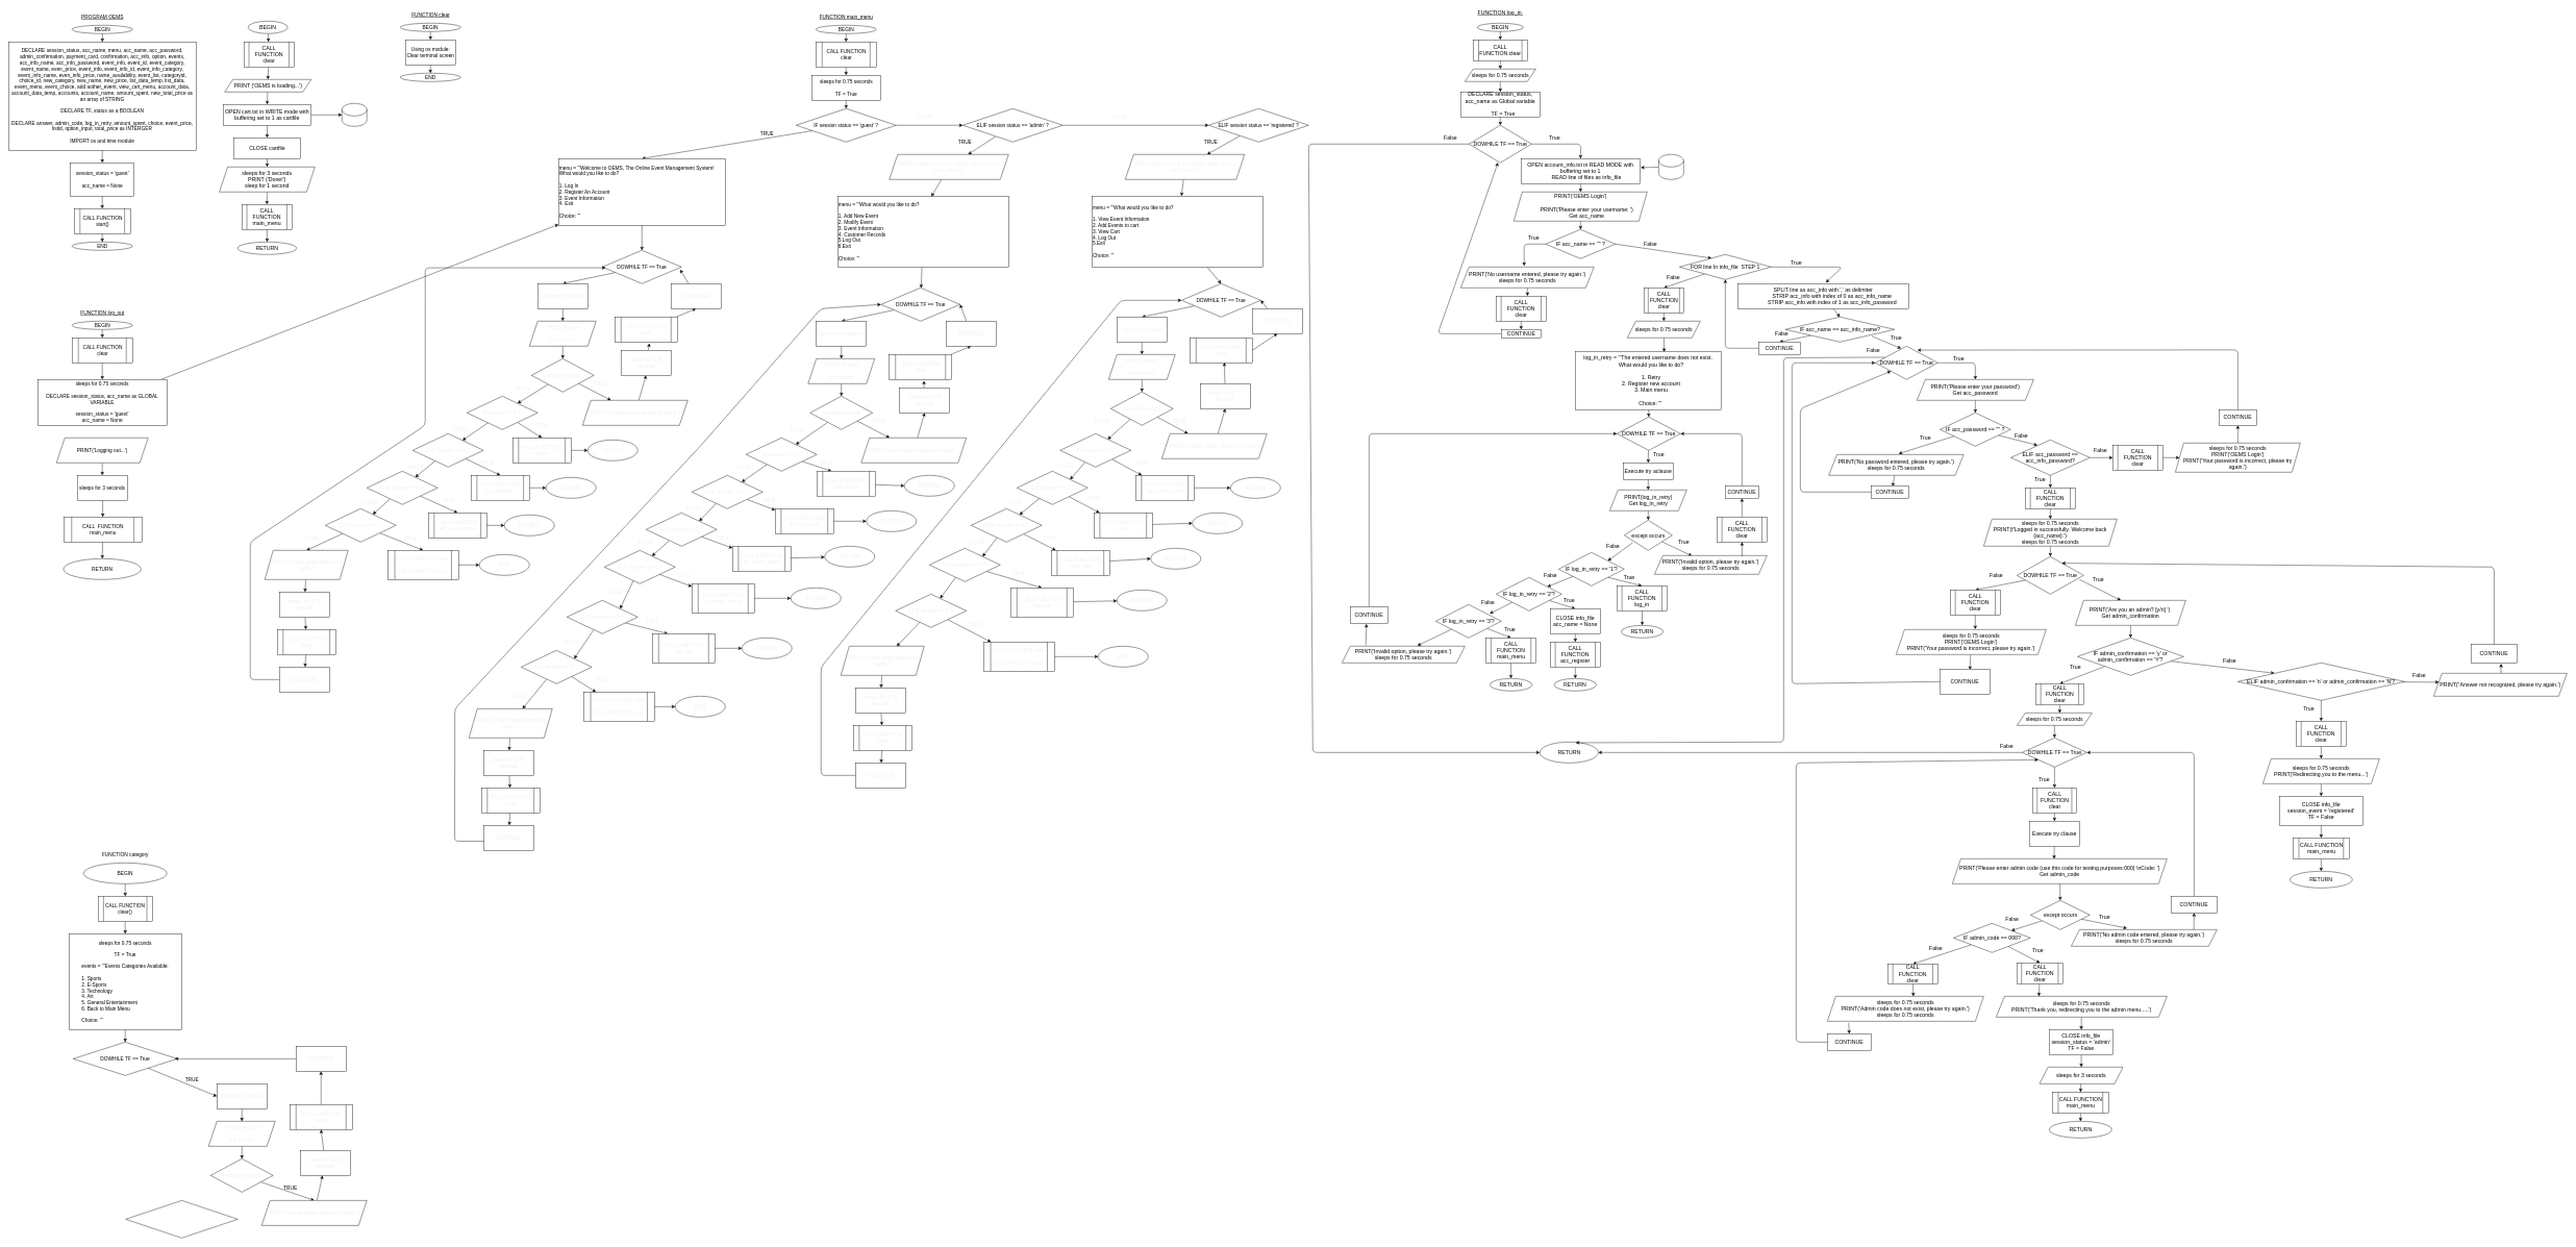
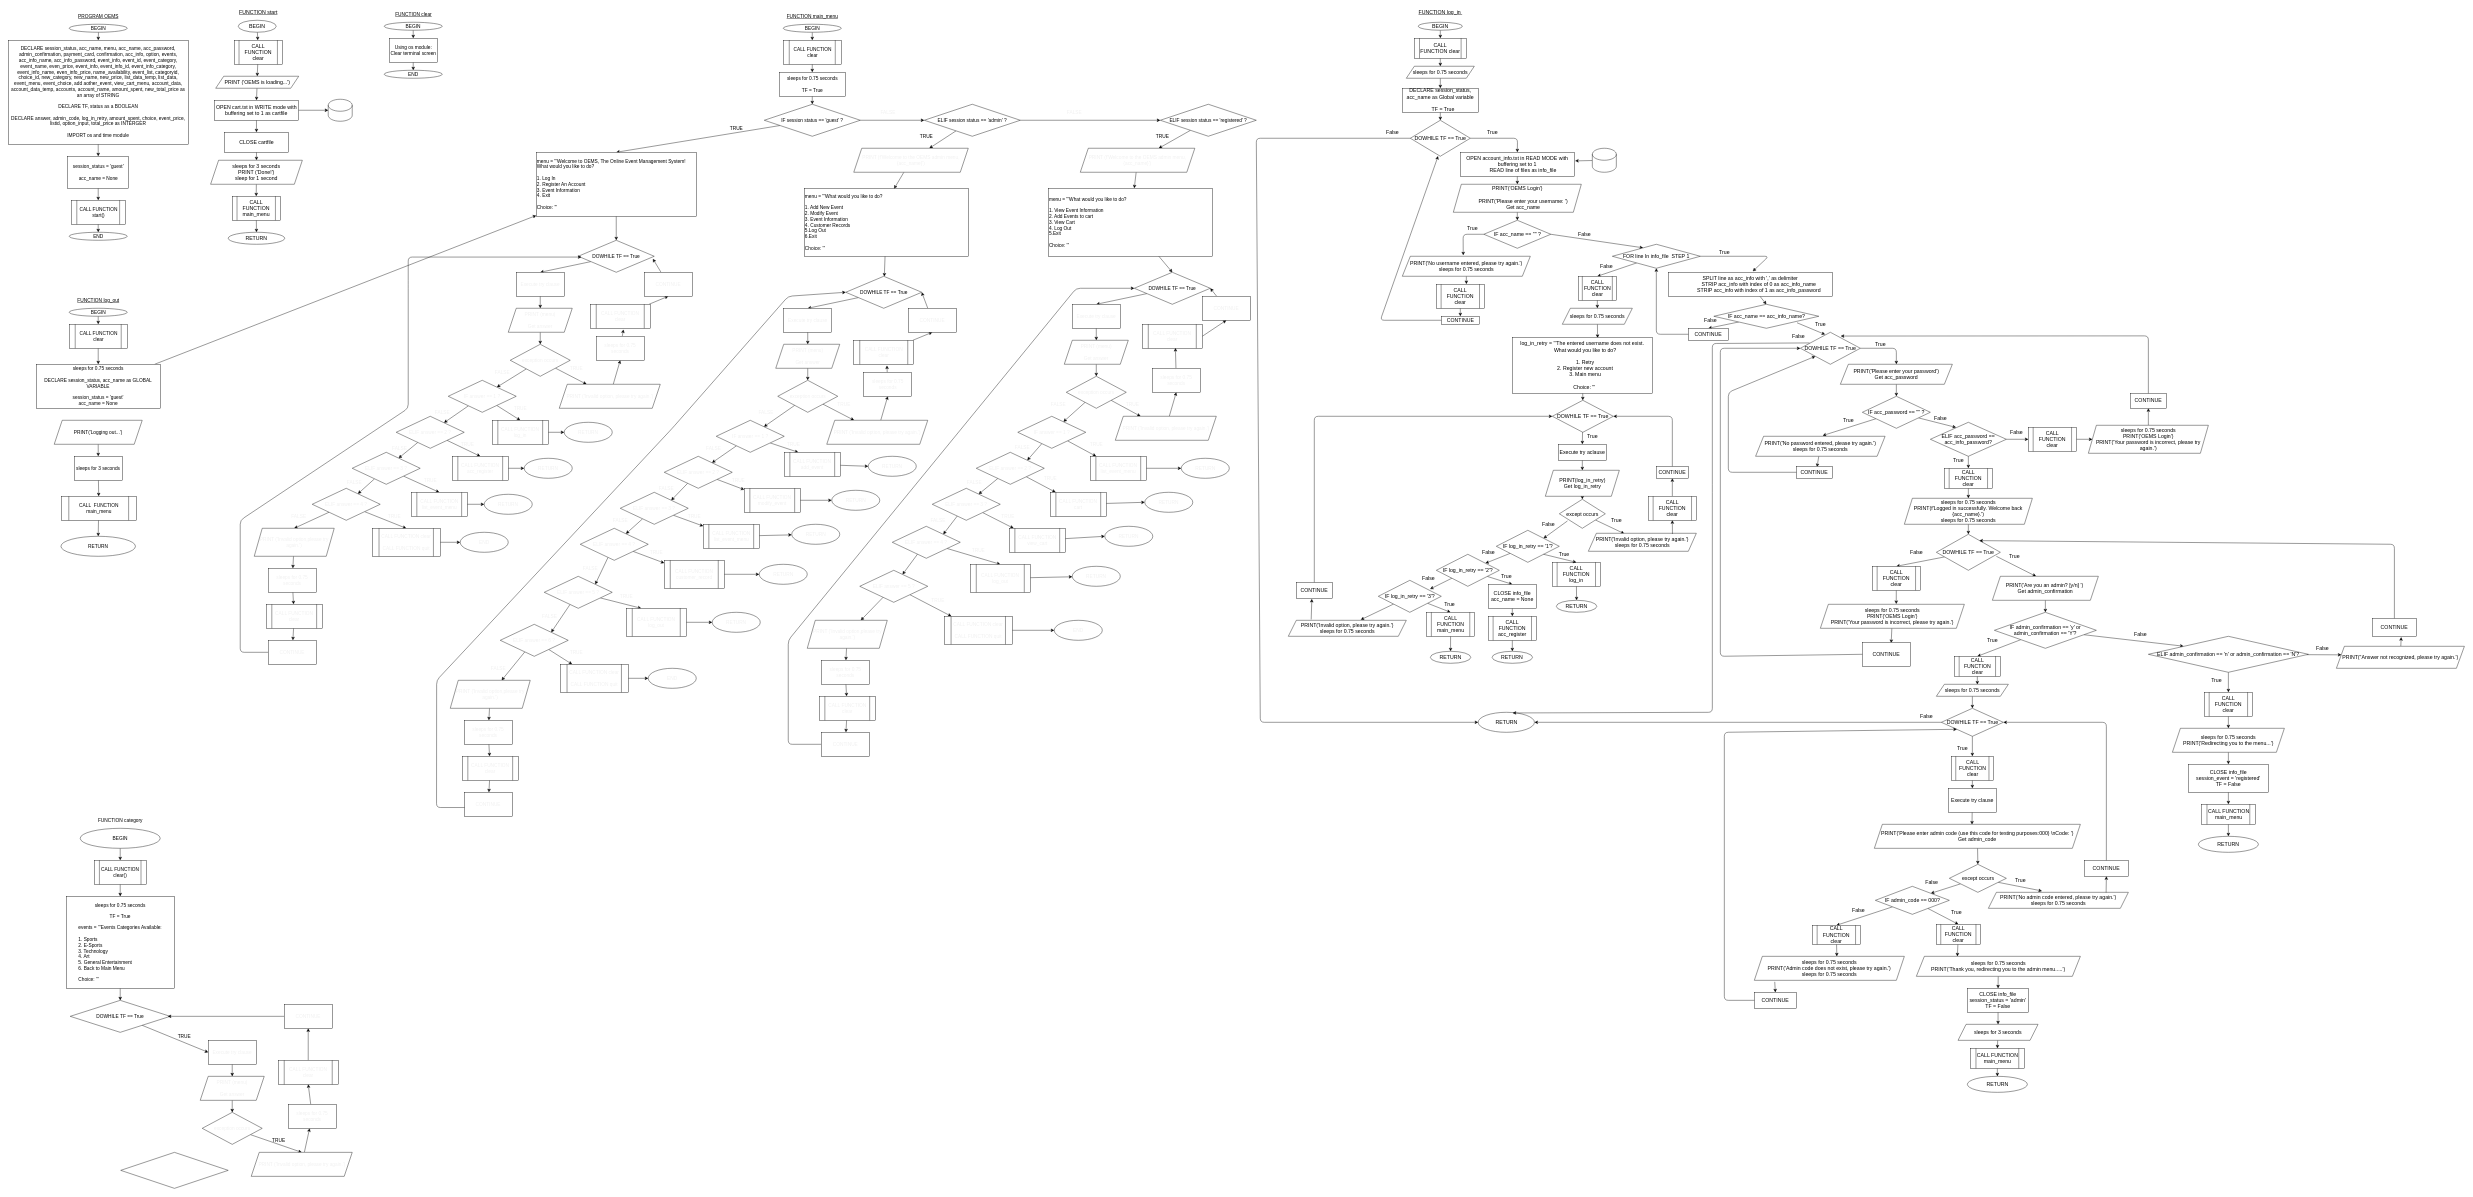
+ <mxCell id="12" value="&lt;font style=&quot;font-size: 13px&quot;&gt;&lt;u&gt;FUNCTION start&lt;/u&gt;&lt;/font&gt;" style="text;html=1;align=center;verticalAlign=middle;resizable=0;points=[];autosize=1;strokeColor=none;fillColor=none;fontSize=8;" parent="1" vertex="1"><mxGeometry x="590" y="20" width="110" height="20" as="geometry" /></mxCell>
- <mxCell id="442" value="PRINT(log_in_retry)&lt;br&gt;Get log_in_retry" style="shape=parallelogram;perimeter=parallelogramPerimeter;whiteSpace=wrap;html=1;fixedSize=1;fontSize=13;" parent="1" vertex="1"><mxGeometry x="3862.5" y="1175" width="185" height="50" as="geometry" /></mxCell>
+ <mxCell id="442" value="PRINT(log_in_retry)&lt;br&gt;Get log_in_retry" style="shape=parallelogram;perimeter=parallelogramPerimeter;whiteSpace=wrap;html=1;fixedSize=1;fontSize=13;" parent="1" vertex="1"><mxGeometry x="3862.5" y="1175" width="185" height="65" as="geometry" /></mxCell>
